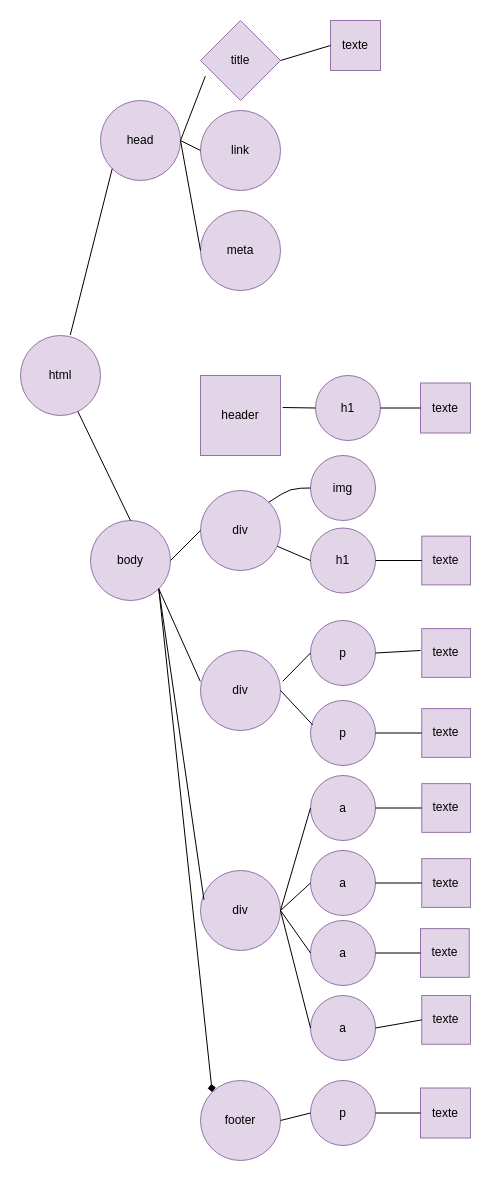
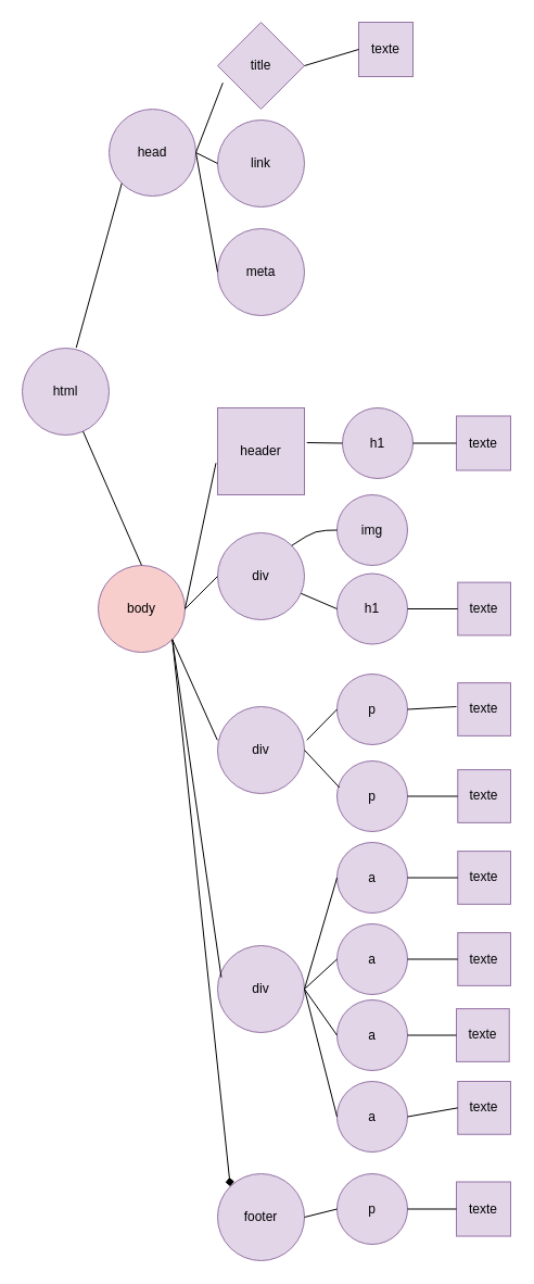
- <mxCell id="2" value="html" style="ellipse;whiteSpace=wrap;html=1;fillColor=#e1d5e7;strokeColor=#9673a6;" vertex="1" parent="1"><mxGeometry x="20" y="335" width="80" height="80" as="geometry" /></mxCell>
+ <mxCell id="2" value="html" style="ellipse;whiteSpace=wrap;html=1;fillColor=#e1d5e7;strokeColor=#9673a6;" vertex="1" parent="1"><mxGeometry x="20" y="320" width="80" height="80" as="geometry" /></mxCell>
+ <mxCell id="39" value="" style="endArrow=none;html=1;entryX=-0.019;entryY=0.635;entryDx=0;entryDy=0;exitX=1;exitY=0.5;exitDx=0;exitDy=0;entryPerimeter=0;" edge="1" parent="1" source="4" target="9"><mxGeometry width="50" height="50" relative="1" as="geometry"><mxPoint x="120" y="395" as="sourcePoint" /><mxPoint x="220" y="435" as="targetPoint" /></mxGeometry></mxCell>
- <mxCell id="4" value="body" style="ellipse;whiteSpace=wrap;html=1;fillColor=#e1d5e7;strokeColor=#9673a6;" vertex="1" parent="1"><mxGeometry x="90" y="520" width="80" height="80" as="geometry" /></mxCell>
+ <mxCell id="4" value="body" style="ellipse;whiteSpace=wrap;html=1;fillColor=#f8cecc;strokeColor=#9673a6;" vertex="1" parent="1"><mxGeometry x="90" y="520" width="80" height="80" as="geometry" /></mxCell>
